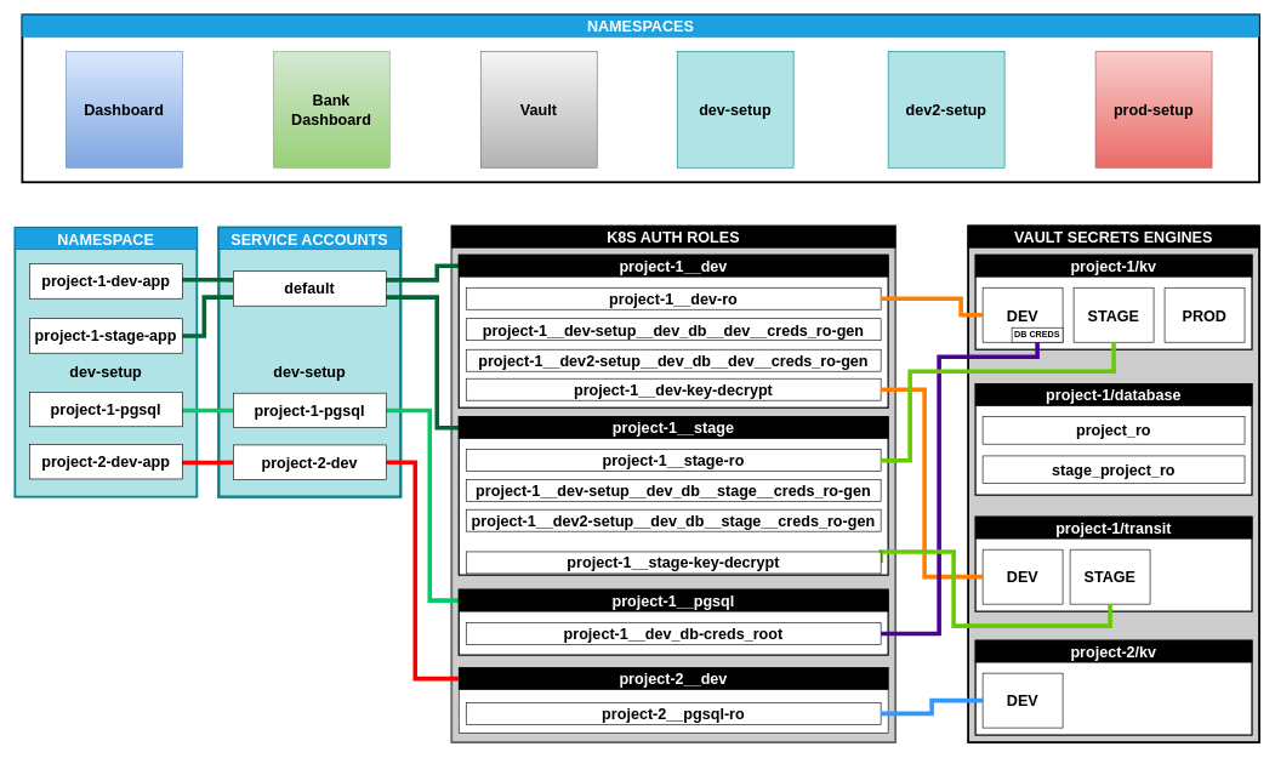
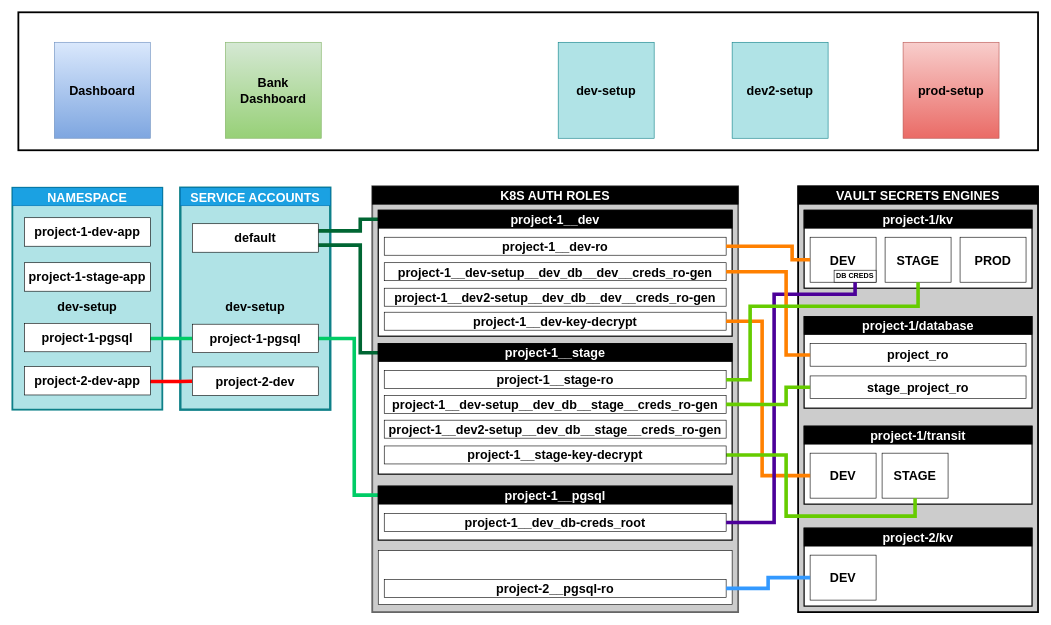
- <mxCell id="11" value="NAMESPACES" style="rounded=0;whiteSpace=wrap;html=1;fontStyle=1;fontSize=21;fontColor=#ffffff;fillColor=#1ba1e2;strokeColor=#006EAF;" parent="1" vertex="1"><mxGeometry x="30" y="20" width="1700" height="30" as="geometry" /></mxCell>
- <mxCell id="6" value="Vault" style="whiteSpace=wrap;html=1;aspect=fixed;fontStyle=1;fontSize=21;gradientColor=#b3b3b3;fillColor=#f5f5f5;strokeColor=#666666;" parent="1" vertex="1"><mxGeometry x="660" y="70" width="160" height="160" as="geometry" /></mxCell>
- <mxCell id="48" style="edgeStyle=orthogonalEdgeStyle;rounded=0;orthogonalLoop=1;jettySize=auto;html=1;exitX=0.998;exitY=0.455;exitDx=0;exitDy=0;entryX=0;entryY=0.25;entryDx=0;entryDy=0;fontSize=21;fontColor=#FFFFFF;strokeWidth=6;exitPerimeter=0;endArrow=none;endFill=0;strokeColor=#006633;" parent="1" source="49" target="57" edge="1"><mxGeometry relative="1" as="geometry"><Array as="points"><mxPoint x="310" y="384.5" /><mxPoint x="310" y="384.5" /></Array></mxGeometry></mxCell>
- <mxCell id="50" style="edgeStyle=orthogonalEdgeStyle;rounded=0;orthogonalLoop=1;jettySize=auto;html=1;exitX=1;exitY=0.5;exitDx=0;exitDy=0;entryX=0;entryY=0.75;entryDx=0;entryDy=0;fontSize=21;fontColor=#FFFFFF;strokeWidth=6;endArrow=none;endFill=0;strokeColor=#006633;" parent="1" source="51" target="57" edge="1"><mxGeometry relative="1" as="geometry"><Array as="points"><mxPoint x="280" y="461" /><mxPoint x="280" y="408" /></Array></mxGeometry></mxCell>
+ <mxCell id="67" style="edgeStyle=orthogonalEdgeStyle;rounded=0;orthogonalLoop=1;jettySize=auto;html=1;exitX=1;exitY=0.5;exitDx=0;exitDy=0;entryX=0;entryY=0.5;entryDx=0;entryDy=0;strokeColor=#FF8000;strokeWidth=6;endArrow=none;endFill=0;" parent="1" source="43" target="62" edge="1"><mxGeometry relative="1" as="geometry"><Array as="points"><mxPoint x="1310" y="453" /><mxPoint x="1310" y="591" /></Array></mxGeometry></mxCell>
+ <mxCell id="72" style="edgeStyle=orthogonalEdgeStyle;rounded=0;orthogonalLoop=1;jettySize=auto;html=1;exitX=1;exitY=0.5;exitDx=0;exitDy=0;entryX=0;entryY=0.5;entryDx=0;entryDy=0;endArrow=none;endFill=0;strokeWidth=6;strokeColor=#66cc00;" parent="1" source="45" target="71" edge="1"><mxGeometry relative="1" as="geometry"><Array as="points"><mxPoint x="1310" y="674" /><mxPoint x="1310" y="645" /></Array></mxGeometry></mxCell>
- <mxCell id="75" value="&lt;span class=&quot;pl-s&quot;&gt;project-1__stage-key-decrypt&lt;span class=&quot;pl-pds&quot;&gt;&lt;/span&gt;&lt;/span&gt;" style="rounded=0;whiteSpace=wrap;html=1;fontStyle=1;fontSize=21;" parent="1" vertex="1"><mxGeometry x="640" y="758" width="570" height="30" as="geometry" /></mxCell>
+ <mxCell id="75" value="&lt;span class=&quot;pl-s&quot;&gt;project-1__stage-key-decrypt&lt;span class=&quot;pl-pds&quot;&gt;&lt;/span&gt;&lt;/span&gt;" style="rounded=0;whiteSpace=wrap;html=1;fontStyle=1;fontSize=21;" parent="1" vertex="1"><mxGeometry x="640" y="743" width="570" height="30" as="geometry" /></mxCell>
- <mxCell id="40" style="edgeStyle=orthogonalEdgeStyle;rounded=0;orthogonalLoop=1;jettySize=auto;html=1;exitX=0;exitY=0.5;exitDx=0;exitDy=0;entryX=1;entryY=0.5;entryDx=0;entryDy=0;fontSize=21;fontColor=#FFFFFF;endArrow=none;endFill=0;strokeWidth=6;strokeColor=#FF0000;" parent="1" source="42" target="58" edge="1"><mxGeometry relative="1" as="geometry"><Array as="points"><mxPoint x="570" y="933" /><mxPoint x="570" y="635" /></Array></mxGeometry></mxCell>
- <mxCell id="42" value="project-2__dev" style="rounded=0;whiteSpace=wrap;html=1;fillColor=#000000;fontStyle=1;fontSize=21;fontColor=#FFFFFF;" parent="1" vertex="1"><mxGeometry x="630" y="917.5" width="590" height="30" as="geometry" /></mxCell>
